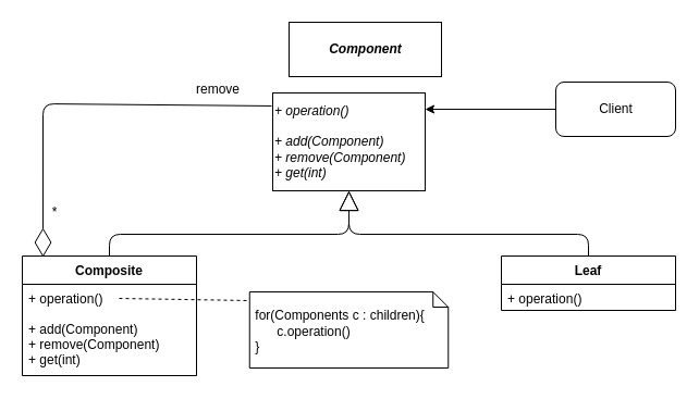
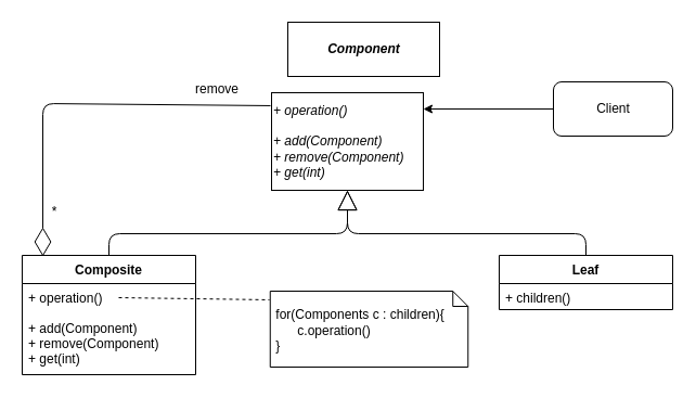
- <mxCell id="9" value="+ operation()" style="text;strokeColor=none;fillColor=none;align=left;verticalAlign=top;spacingLeft=4;spacingRight=4;overflow=hidden;rotatable=0;points=[[0,0.5],[1,0.5]];portConstraint=eastwest;" vertex="1" parent="8"><mxGeometry y="26" width="160" height="24" as="geometry" /></mxCell>
+ <mxCell id="9" value="+ children()" style="text;strokeColor=none;fillColor=none;align=left;verticalAlign=top;spacingLeft=4;spacingRight=4;overflow=hidden;rotatable=0;points=[[0,0.5],[1,0.5]];portConstraint=eastwest;" vertex="1" parent="8"><mxGeometry y="26" width="160" height="24" as="geometry" /></mxCell>
- <mxCell id="12" value="&lt;div&gt;&amp;nbsp;&lt;/div&gt;&lt;div&gt;&amp;nbsp;for(Components c : children){&lt;/div&gt;&lt;div&gt;&amp;nbsp;&amp;nbsp; &amp;nbsp;&amp;nbsp;&amp;nbsp; c.operation()&lt;br&gt;&lt;/div&gt;&lt;div&gt;&amp;nbsp;}&lt;br&gt;&lt;/div&gt;" style="shape=note;whiteSpace=wrap;html=1;size=14;verticalAlign=top;align=left;spacingTop=-6;fontColor=none;" vertex="1" parent="1"><mxGeometry x="228.75" y="268" width="182.5" height="70" as="geometry" /></mxCell>
+ <mxCell id="12" value="&lt;div&gt;&amp;nbsp;&lt;/div&gt;&lt;div&gt;&amp;nbsp;for(Components c : children){&lt;/div&gt;&lt;div&gt;&amp;nbsp;&amp;nbsp; &amp;nbsp;&amp;nbsp;&amp;nbsp; c.operation()&lt;br&gt;&lt;/div&gt;&lt;div&gt;&amp;nbsp;}&lt;br&gt;&lt;/div&gt;" style="shape=note;whiteSpace=wrap;html=1;size=14;verticalAlign=top;align=left;spacingTop=-6;fontColor=none;" vertex="1" parent="1"><mxGeometry x="248.75" y="268" width="182.5" height="70" as="geometry" /></mxCell>
